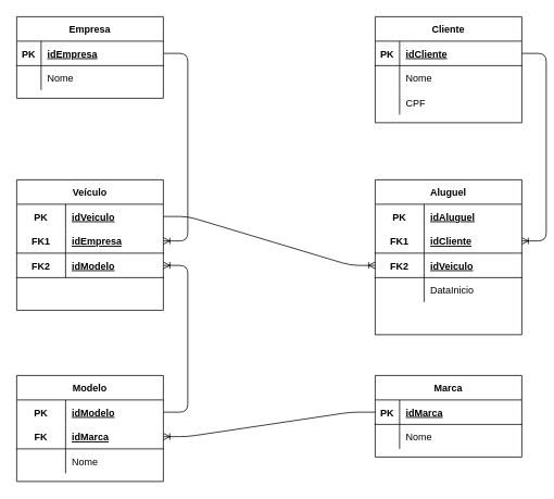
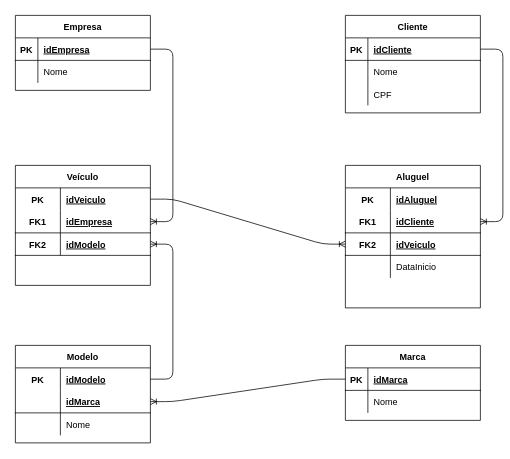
- <mxCell id="51" value="FK" style="shape=partialRectangle;connectable=0;fillColor=none;top=0;left=0;bottom=0;right=0;fontStyle=1;overflow=hidden;" vertex="1" parent="50"><mxGeometry width="60" height="30" as="geometry" /></mxCell>
